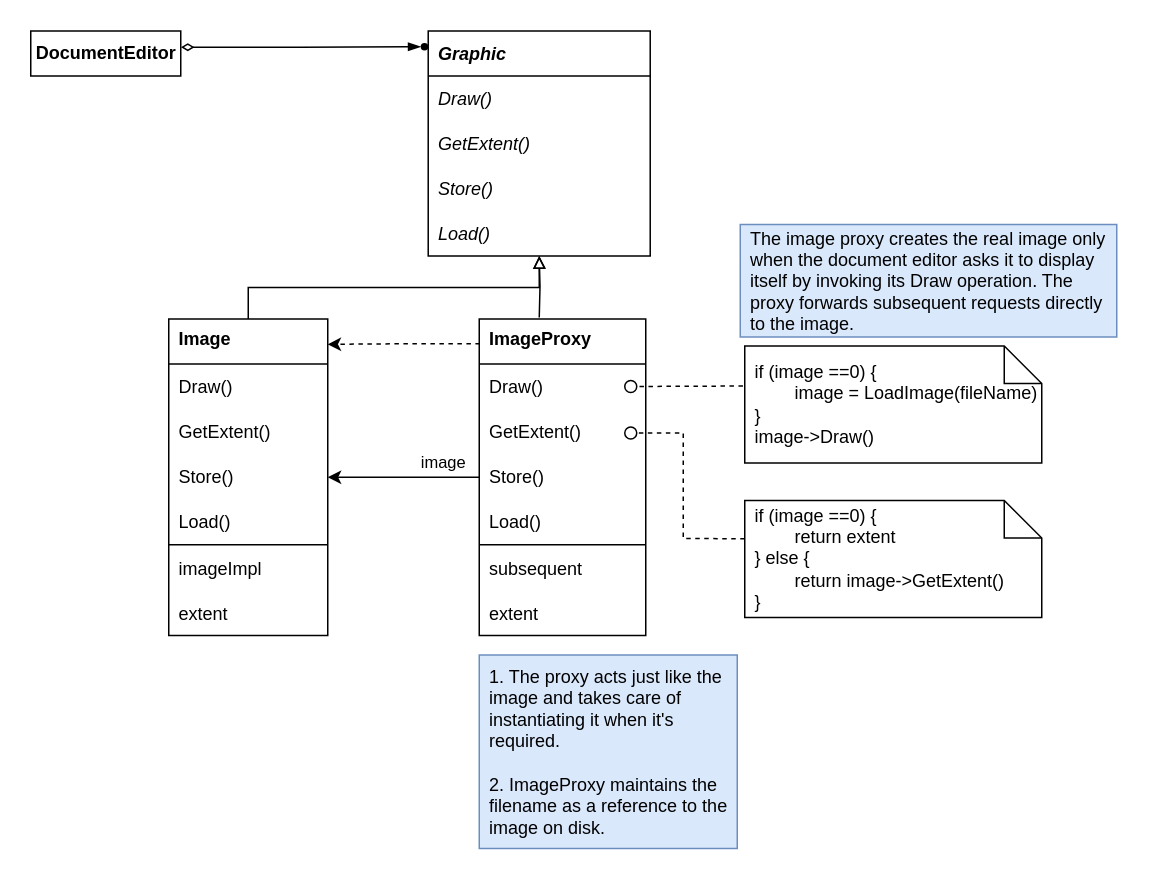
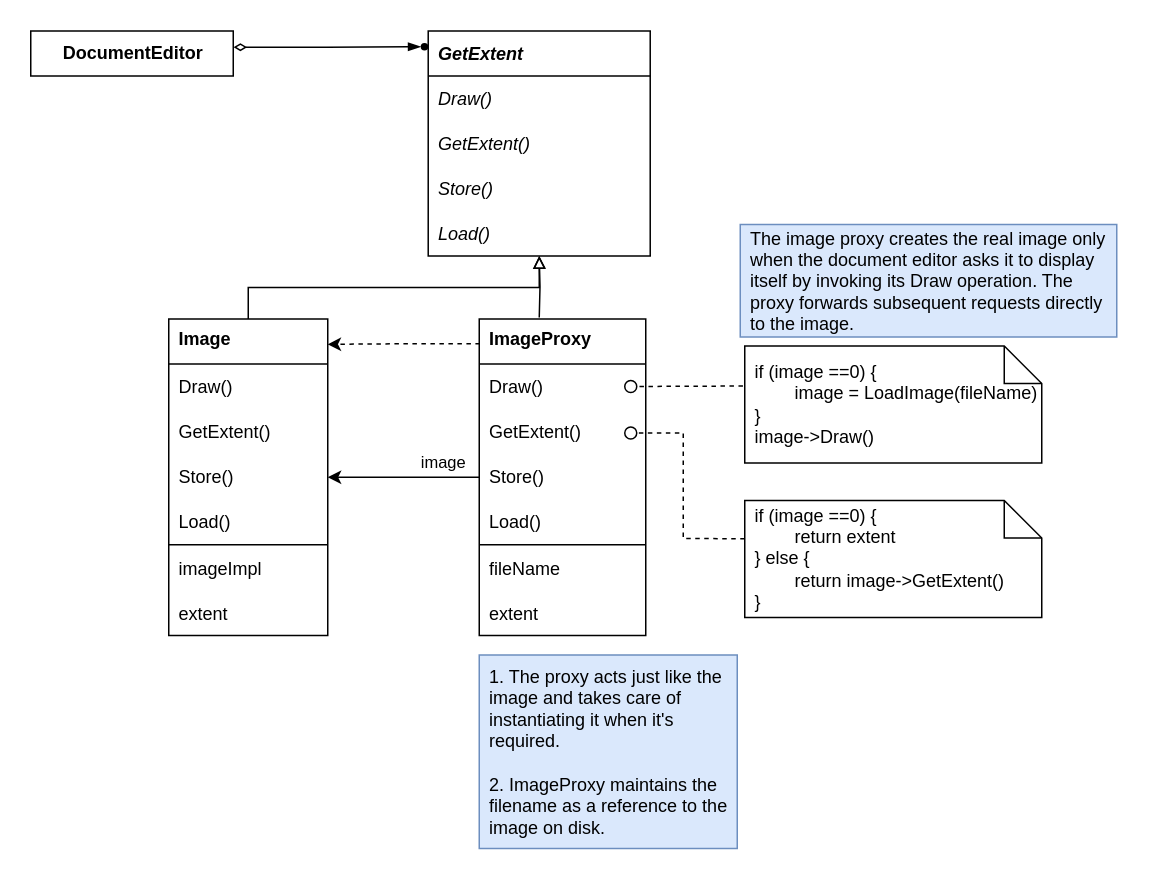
- <mxCell id="2" value="&lt;b&gt;DocumentEditor&lt;/b&gt;" style="html=1;fontSize=12;startSize=25;arcSize=12;spacing=2;fillColor=none;" vertex="1" parent="1"><mxGeometry x="20" y="20" width="100" height="30" as="geometry" /></mxCell>
+ <mxCell id="2" value="&lt;b&gt;DocumentEditor&lt;/b&gt;" style="html=1;fontSize=12;startSize=25;arcSize=12;spacing=2;fillColor=none;" vertex="1" parent="1"><mxGeometry x="20" y="20" width="135" height="30" as="geometry" /></mxCell>
- <mxCell id="3" value="Graphic" style="swimlane;fontStyle=3;childLayout=stackLayout;horizontal=1;startSize=30;fillColor=none;horizontalStack=0;resizeParent=1;resizeParentMax=0;resizeLast=0;collapsible=0;marginBottom=0;fontSize=12;swimlaneHead=1;swimlaneBody=1;connectable=1;allowArrows=1;dropTarget=1;align=left;spacingLeft=5;" vertex="1" parent="1"><mxGeometry x="284.98" y="20" width="148" height="150" as="geometry"><mxRectangle x="245" y="370" width="90" height="26" as="alternateBounds" /></mxGeometry></mxCell>
+ <mxCell id="3" value="GetExtent" style="swimlane;fontStyle=3;childLayout=stackLayout;horizontal=1;startSize=30;fillColor=none;horizontalStack=0;resizeParent=1;resizeParentMax=0;resizeLast=0;collapsible=0;marginBottom=0;fontSize=12;swimlaneHead=1;swimlaneBody=1;connectable=1;allowArrows=1;dropTarget=1;align=left;spacingLeft=5;" vertex="1" parent="1"><mxGeometry x="284.98" y="20" width="148" height="150" as="geometry"><mxRectangle x="245" y="370" width="90" height="26" as="alternateBounds" /></mxGeometry></mxCell>
- <mxCell id="26" value="subsequent" style="text;strokeColor=none;fillColor=none;align=left;verticalAlign=middle;spacingLeft=5;spacingRight=4;overflow=hidden;rotatable=0;points=[[0,0.5],[1,0.5]];portConstraint=eastwest;fontSize=12;fontStyle=0;connectable=1;allowArrows=0;" vertex="1" parent="20"><mxGeometry y="151" width="111" height="30" as="geometry" /></mxCell>
+ <mxCell id="26" value="fileName" style="text;strokeColor=none;fillColor=none;align=left;verticalAlign=middle;spacingLeft=5;spacingRight=4;overflow=hidden;rotatable=0;points=[[0,0.5],[1,0.5]];portConstraint=eastwest;fontSize=12;fontStyle=0;connectable=1;allowArrows=0;" vertex="1" parent="20"><mxGeometry y="151" width="111" height="30" as="geometry" /></mxCell>
